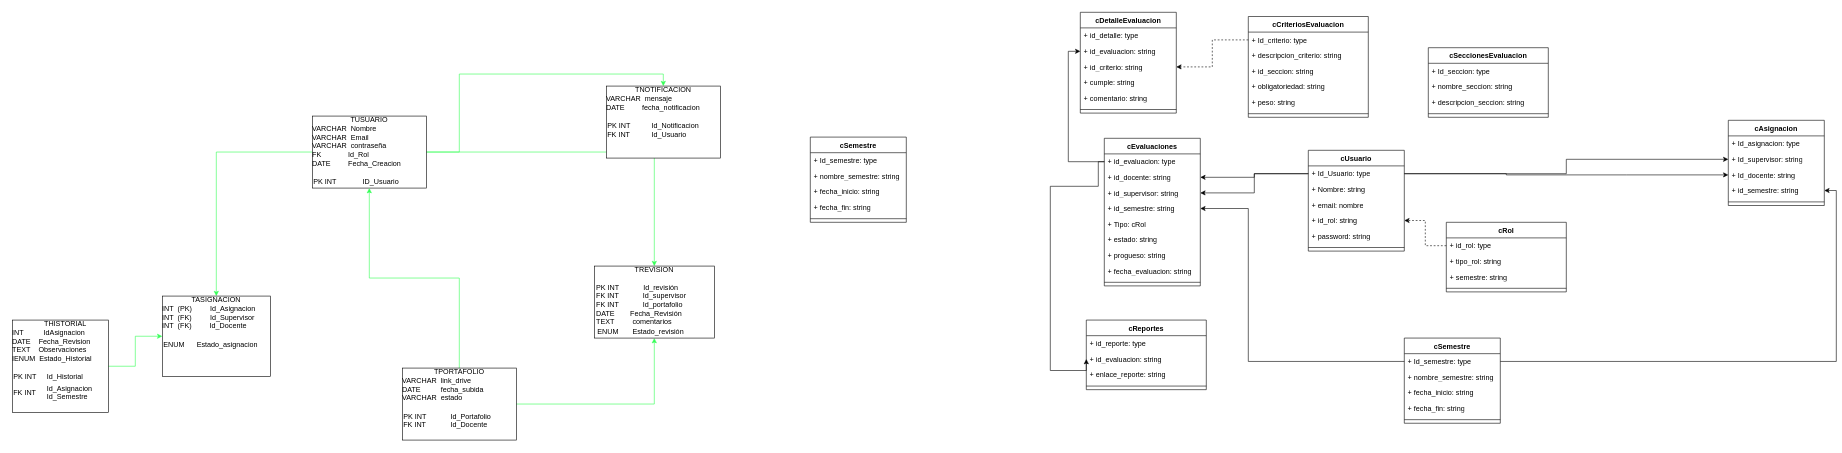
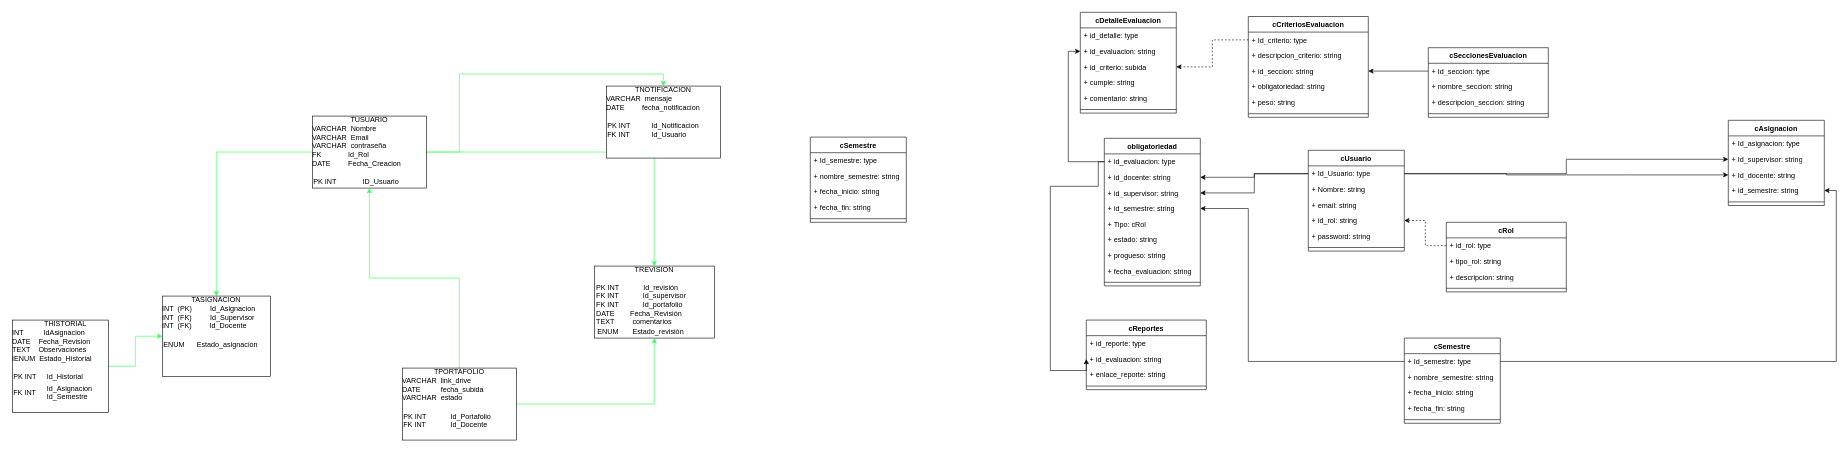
- <mxCell id="58" value="+ id_criterio: string" style="text;strokeColor=none;fillColor=none;align=left;verticalAlign=top;spacingLeft=4;spacingRight=4;overflow=hidden;rotatable=0;points=[[0,0.5],[1,0.5]];portConstraint=eastwest;whiteSpace=wrap;html=1;" vertex="1" parent="55"><mxGeometry y="78" width="160" height="26" as="geometry" /></mxCell>
+ <mxCell id="58" value="+ id_criterio: subida" style="text;strokeColor=none;fillColor=none;align=left;verticalAlign=top;spacingLeft=4;spacingRight=4;overflow=hidden;rotatable=0;points=[[0,0.5],[1,0.5]];portConstraint=eastwest;whiteSpace=wrap;html=1;" vertex="1" parent="55"><mxGeometry y="78" width="160" height="26" as="geometry" /></mxCell>
+ <mxCell id="68" style="edgeStyle=orthogonalEdgeStyle;rounded=0;orthogonalLoop=1;jettySize=auto;html=1;entryX=1;entryY=0.5;entryDx=0;entryDy=0;" edge="1" parent="1" source="34" target="41"><mxGeometry relative="1" as="geometry" /></mxCell>
- <mxCell id="45" value="cEvaluaciones" style="swimlane;fontStyle=1;align=center;verticalAlign=top;childLayout=stackLayout;horizontal=1;startSize=26;horizontalStack=0;resizeParent=1;resizeParentMax=0;resizeLast=0;collapsible=1;marginBottom=0;whiteSpace=wrap;html=1;" vertex="1" parent="1"><mxGeometry x="1840" y="230" width="160" height="246" as="geometry"><mxRectangle x="680" y="170" width="90" height="30" as="alternateBounds" /></mxGeometry></mxCell>
+ <mxCell id="45" value="obligatoriedad" style="swimlane;fontStyle=1;align=center;verticalAlign=top;childLayout=stackLayout;horizontal=1;startSize=26;horizontalStack=0;resizeParent=1;resizeParentMax=0;resizeLast=0;collapsible=1;marginBottom=0;whiteSpace=wrap;html=1;" vertex="1" parent="1"><mxGeometry x="1840" y="230" width="160" height="246" as="geometry"><mxRectangle x="680" y="170" width="90" height="30" as="alternateBounds" /></mxGeometry></mxCell>
- <mxCell id="17" value="+ email: nombre" style="text;strokeColor=none;fillColor=none;align=left;verticalAlign=top;spacingLeft=4;spacingRight=4;overflow=hidden;rotatable=0;points=[[0,0.5],[1,0.5]];portConstraint=eastwest;whiteSpace=wrap;html=1;" vertex="1" parent="14"><mxGeometry y="78" width="160" height="26" as="geometry" /></mxCell>
+ <mxCell id="17" value="+ email: string" style="text;strokeColor=none;fillColor=none;align=left;verticalAlign=top;spacingLeft=4;spacingRight=4;overflow=hidden;rotatable=0;points=[[0,0.5],[1,0.5]];portConstraint=eastwest;whiteSpace=wrap;html=1;" vertex="1" parent="14"><mxGeometry y="78" width="160" height="26" as="geometry" /></mxCell>
- <mxCell id="80" value="+ semestre: string" style="text;strokeColor=none;fillColor=none;align=left;verticalAlign=top;spacingLeft=4;spacingRight=4;overflow=hidden;rotatable=0;points=[[0,0.5],[1,0.5]];portConstraint=eastwest;whiteSpace=wrap;html=1;" vertex="1" parent="77"><mxGeometry y="78" width="200" height="26" as="geometry" /></mxCell>
+ <mxCell id="80" value="+ descripcion: string" style="text;strokeColor=none;fillColor=none;align=left;verticalAlign=top;spacingLeft=4;spacingRight=4;overflow=hidden;rotatable=0;points=[[0,0.5],[1,0.5]];portConstraint=eastwest;whiteSpace=wrap;html=1;" vertex="1" parent="77"><mxGeometry y="78" width="200" height="26" as="geometry" /></mxCell>
